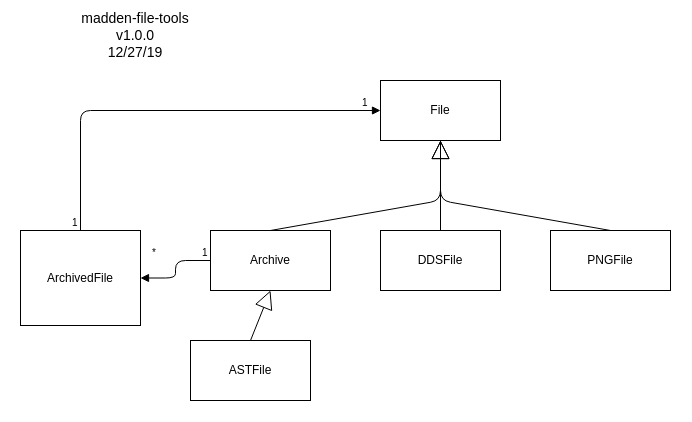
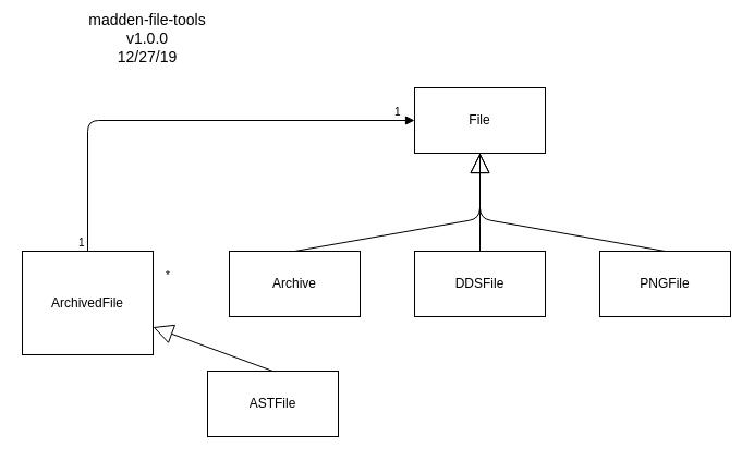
- <mxCell id="12" value="" style="endArrow=block;endFill=1;html=1;edgeStyle=orthogonalEdgeStyle;align=left;verticalAlign=top;entryX=1;entryY=0.5;entryDx=0;entryDy=0;exitX=0;exitY=0.5;exitDx=0;exitDy=0;" edge="1" parent="1" source="3" target="11"><mxGeometry x="0.143" y="-40" relative="1" as="geometry"><mxPoint x="170" y="240" as="sourcePoint" /><mxPoint x="290" y="160" as="targetPoint" /><mxPoint as="offset" /></mxGeometry></mxCell>
- <mxCell id="13" value="1" style="resizable=0;html=1;align=left;verticalAlign=bottom;labelBackgroundColor=#ffffff;fontSize=10;" connectable="0" vertex="1" parent="12"><mxGeometry x="-1" relative="1" as="geometry"><mxPoint x="-10" y="-0.2" as="offset" /></mxGeometry></mxCell>
- <mxCell id="6" value="" style="endArrow=block;endSize=16;endFill=0;html=1;exitX=0.5;exitY=0;exitDx=0;exitDy=0;entryX=0.5;entryY=1;entryDx=0;entryDy=0;" edge="1" parent="1" source="5" target="3"><mxGeometry width="160" relative="1" as="geometry"><mxPoint x="280" y="240" as="sourcePoint" /><mxPoint x="280" y="130" as="targetPoint" /></mxGeometry></mxCell>
+ <mxCell id="6" value="" style="endArrow=block;endSize=16;endFill=0;html=1;exitX=0.5;exitY=0;exitDx=0;exitDy=0;" edge="1" parent="1" source="5" target="11"><mxGeometry width="160" relative="1" as="geometry"><mxPoint x="280" y="240" as="sourcePoint" /><mxPoint x="280" y="130" as="targetPoint" /></mxGeometry></mxCell>
